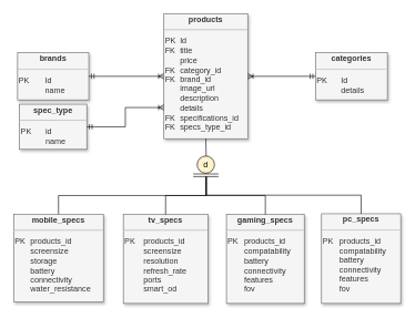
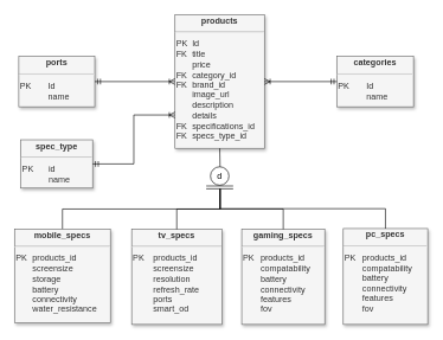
- <mxCell id="9" value="&lt;div style=&quot;text-align: center; box-sizing: border-box; width: 100%; background-image: initial; background-position: initial; background-size: initial; background-repeat: initial; background-attachment: initial; background-origin: initial; background-clip: initial; padding: 2px;&quot;&gt;&lt;b&gt;brands&lt;/b&gt;&lt;/div&gt;&lt;hr&gt;&lt;table cellspacing=&quot;0&quot; cellpadding=&quot;2&quot; style=&quot;width:100%;font-size:1em;&quot;&gt;&lt;tbody&gt;&lt;tr&gt;&lt;td&gt;PK&lt;br&gt;&lt;br&gt;&lt;br&gt;&lt;/td&gt;&lt;td&gt;Id&lt;br&gt;name&lt;br&gt;&lt;br&gt;&lt;/td&gt;&lt;/tr&gt;&lt;/tbody&gt;&lt;/table&gt;" style="verticalAlign=top;align=left;overflow=fill;html=1;whiteSpace=wrap;fillColor=#f5f5f5;strokeColor=#666666;shadow=1;glass=0;rounded=0;fontColor=#333333;" vertex="1" parent="1"><mxGeometry x="26" y="78.5" width="107" height="71" as="geometry" /></mxCell>
+ <mxCell id="9" value="&lt;div style=&quot;text-align: center; box-sizing: border-box; width: 100%; background-image: initial; background-position: initial; background-size: initial; background-repeat: initial; background-attachment: initial; background-origin: initial; background-clip: initial; padding: 2px;&quot;&gt;&lt;b&gt;ports&lt;/b&gt;&lt;/div&gt;&lt;hr&gt;&lt;table cellspacing=&quot;0&quot; cellpadding=&quot;2&quot; style=&quot;width:100%;font-size:1em;&quot;&gt;&lt;tbody&gt;&lt;tr&gt;&lt;td&gt;PK&lt;br&gt;&lt;br&gt;&lt;br&gt;&lt;/td&gt;&lt;td&gt;Id&lt;br&gt;name&lt;br&gt;&lt;br&gt;&lt;/td&gt;&lt;/tr&gt;&lt;/tbody&gt;&lt;/table&gt;" style="verticalAlign=top;align=left;overflow=fill;html=1;whiteSpace=wrap;fillColor=#f5f5f5;strokeColor=#666666;shadow=1;glass=0;rounded=0;fontColor=#333333;" vertex="1" parent="1"><mxGeometry x="26" y="78.5" width="107" height="71" as="geometry" /></mxCell>
- <mxCell id="10" value="&lt;div style=&quot;text-align: center; box-sizing: border-box; width: 100%; background-image: initial; background-position: initial; background-size: initial; background-repeat: initial; background-attachment: initial; background-origin: initial; background-clip: initial; padding: 2px;&quot;&gt;&lt;b&gt;categories&lt;/b&gt;&lt;/div&gt;&lt;hr&gt;&lt;table cellspacing=&quot;0&quot; cellpadding=&quot;2&quot; style=&quot;width:100%;font-size:1em;&quot;&gt;&lt;tbody&gt;&lt;tr&gt;&lt;td&gt;PK&lt;br&gt;&lt;br&gt;&lt;br&gt;&lt;/td&gt;&lt;td&gt;Id&lt;br&gt;details&lt;br&gt;&lt;br&gt;&lt;/td&gt;&lt;/tr&gt;&lt;/tbody&gt;&lt;/table&gt;" style="verticalAlign=top;align=left;overflow=fill;html=1;whiteSpace=wrap;fillColor=#f5f5f5;strokeColor=#666666;shadow=1;glass=0;rounded=0;fontColor=#333333;" vertex="1" parent="1"><mxGeometry x="474" y="78.5" width="108" height="71" as="geometry" /></mxCell>
+ <mxCell id="10" value="&lt;div style=&quot;text-align: center; box-sizing: border-box; width: 100%; background-image: initial; background-position: initial; background-size: initial; background-repeat: initial; background-attachment: initial; background-origin: initial; background-clip: initial; padding: 2px;&quot;&gt;&lt;b&gt;categories&lt;/b&gt;&lt;/div&gt;&lt;hr&gt;&lt;table cellspacing=&quot;0&quot; cellpadding=&quot;2&quot; style=&quot;width:100%;font-size:1em;&quot;&gt;&lt;tbody&gt;&lt;tr&gt;&lt;td&gt;PK&lt;br&gt;&lt;br&gt;&lt;br&gt;&lt;/td&gt;&lt;td&gt;Id&lt;br&gt;name&lt;br&gt;&lt;br&gt;&lt;/td&gt;&lt;/tr&gt;&lt;/tbody&gt;&lt;/table&gt;" style="verticalAlign=top;align=left;overflow=fill;html=1;whiteSpace=wrap;fillColor=#f5f5f5;strokeColor=#666666;shadow=1;glass=0;rounded=0;fontColor=#333333;" vertex="1" parent="1"><mxGeometry x="474" y="78.5" width="108" height="71" as="geometry" /></mxCell>
- <mxCell id="7" value="&lt;div style=&quot;text-align: center; box-sizing: border-box; width: 100%; background-image: initial; background-position: initial; background-size: initial; background-repeat: initial; background-attachment: initial; background-origin: initial; background-clip: initial; padding: 2px;&quot;&gt;&lt;b&gt;spec_type&lt;/b&gt;&lt;/div&gt;&lt;hr&gt;&lt;table cellspacing=&quot;0&quot; cellpadding=&quot;2&quot; style=&quot;width:100%;font-size:1em;&quot;&gt;&lt;tbody&gt;&lt;tr&gt;&lt;td&gt;PK&lt;br&gt;&lt;br&gt;&lt;br&gt;&lt;br&gt;&lt;/td&gt;&lt;td&gt;id&lt;br&gt;name&lt;br&gt;&lt;br&gt;&lt;br&gt;&lt;/td&gt;&lt;/tr&gt;&lt;/tbody&gt;&lt;/table&gt;" style="verticalAlign=top;align=left;overflow=fill;html=1;whiteSpace=wrap;fillColor=#f5f5f5;strokeColor=#666666;shadow=1;glass=0;rounded=0;fontColor=#333333;" vertex="1" parent="1"><mxGeometry x="29" y="156" width="101" height="68" as="geometry" /></mxCell>
+ <mxCell id="7" value="&lt;div style=&quot;text-align: center; box-sizing: border-box; width: 100%; background-image: initial; background-position: initial; background-size: initial; background-repeat: initial; background-attachment: initial; background-origin: initial; background-clip: initial; padding: 2px;&quot;&gt;&lt;b&gt;spec_type&lt;/b&gt;&lt;/div&gt;&lt;hr&gt;&lt;table cellspacing=&quot;0&quot; cellpadding=&quot;2&quot; style=&quot;width:100%;font-size:1em;&quot;&gt;&lt;tbody&gt;&lt;tr&gt;&lt;td&gt;PK&lt;br&gt;&lt;br&gt;&lt;br&gt;&lt;br&gt;&lt;/td&gt;&lt;td&gt;id&lt;br&gt;name&lt;br&gt;&lt;br&gt;&lt;br&gt;&lt;/td&gt;&lt;/tr&gt;&lt;/tbody&gt;&lt;/table&gt;" style="verticalAlign=top;align=left;overflow=fill;html=1;whiteSpace=wrap;fillColor=#f5f5f5;strokeColor=#666666;shadow=1;glass=0;rounded=0;fontColor=#333333;" vertex="1" parent="1"><mxGeometry x="29" y="196" width="101" height="68" as="geometry" /></mxCell>
- <mxCell id="16" value="d" style="ellipse;whiteSpace=wrap;html=1;aspect=fixed;fillColor=#fff2cc;" vertex="1" parent="15"><mxGeometry x="6" width="26" height="26" as="geometry" /></mxCell>
+ <mxCell id="16" value="d" style="ellipse;whiteSpace=wrap;html=1;aspect=fixed;" vertex="1" parent="15"><mxGeometry x="6" width="26" height="26" as="geometry" /></mxCell>
